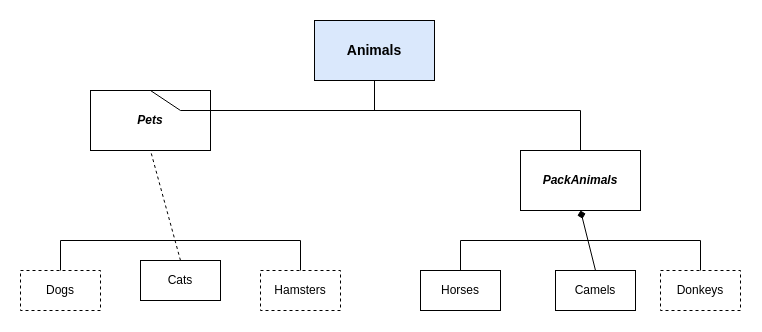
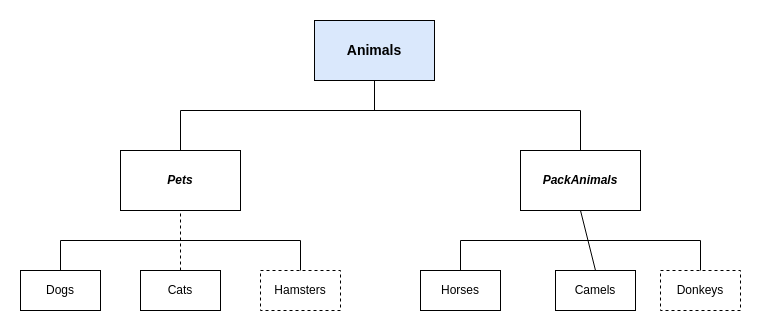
- <mxCell id="3" value="&lt;i&gt;&lt;b&gt;Pets&lt;/b&gt;&lt;/i&gt;" style="rounded=0;whiteSpace=wrap;html=1;" vertex="1" parent="1"><mxGeometry x="90" y="90" width="120" height="60" as="geometry" /></mxCell>
+ <mxCell id="3" value="&lt;i&gt;&lt;b&gt;Pets&lt;/b&gt;&lt;/i&gt;" style="rounded=0;whiteSpace=wrap;html=1;" vertex="1" parent="1"><mxGeometry x="120" y="150" width="120" height="60" as="geometry" /></mxCell>
- <mxCell id="22" value="" style="endArrow=diamond;html=1;rounded=0;exitX=0.5;exitY=0;exitDx=0;exitDy=0;entryX=0.5;entryY=1;entryDx=0;entryDy=0;" edge="1" parent="1" source="9" target="4"><mxGeometry width="50" height="50" relative="1" as="geometry"><mxPoint x="510" y="400" as="sourcePoint" /><mxPoint x="580" y="240" as="targetPoint" /></mxGeometry></mxCell>
+ <mxCell id="22" value="" style="endArrow=none;html=1;rounded=0;exitX=0.5;exitY=0;exitDx=0;exitDy=0;entryX=0.5;entryY=1;entryDx=0;entryDy=0;" edge="1" parent="1" source="9" target="4"><mxGeometry width="50" height="50" relative="1" as="geometry"><mxPoint x="510" y="400" as="sourcePoint" /><mxPoint x="580" y="240" as="targetPoint" /></mxGeometry></mxCell>
- <mxCell id="6" value="Cats" style="rounded=0;whiteSpace=wrap;html=1;" vertex="1" parent="1"><mxGeometry x="140" y="260" width="80" height="40" as="geometry" /></mxCell>
+ <mxCell id="6" value="Cats" style="rounded=0;whiteSpace=wrap;html=1;" vertex="1" parent="1"><mxGeometry x="140" y="270" width="80" height="40" as="geometry" /></mxCell>
- <mxCell id="5" value="Dogs" style="rounded=0;whiteSpace=wrap;html=1;dashed=1;" vertex="1" parent="1"><mxGeometry x="20" y="270" width="80" height="40" as="geometry" /></mxCell>
+ <mxCell id="5" value="Dogs" style="rounded=0;whiteSpace=wrap;html=1;" vertex="1" parent="1"><mxGeometry x="20" y="270" width="80" height="40" as="geometry" /></mxCell>
